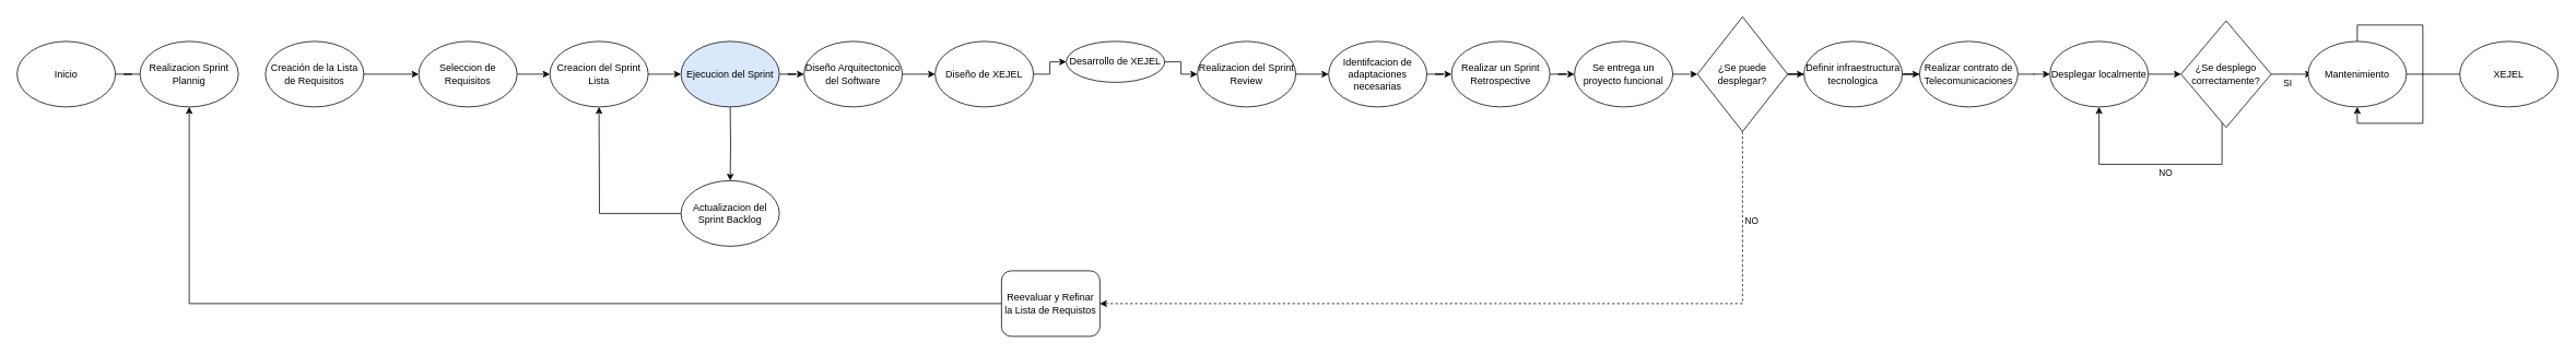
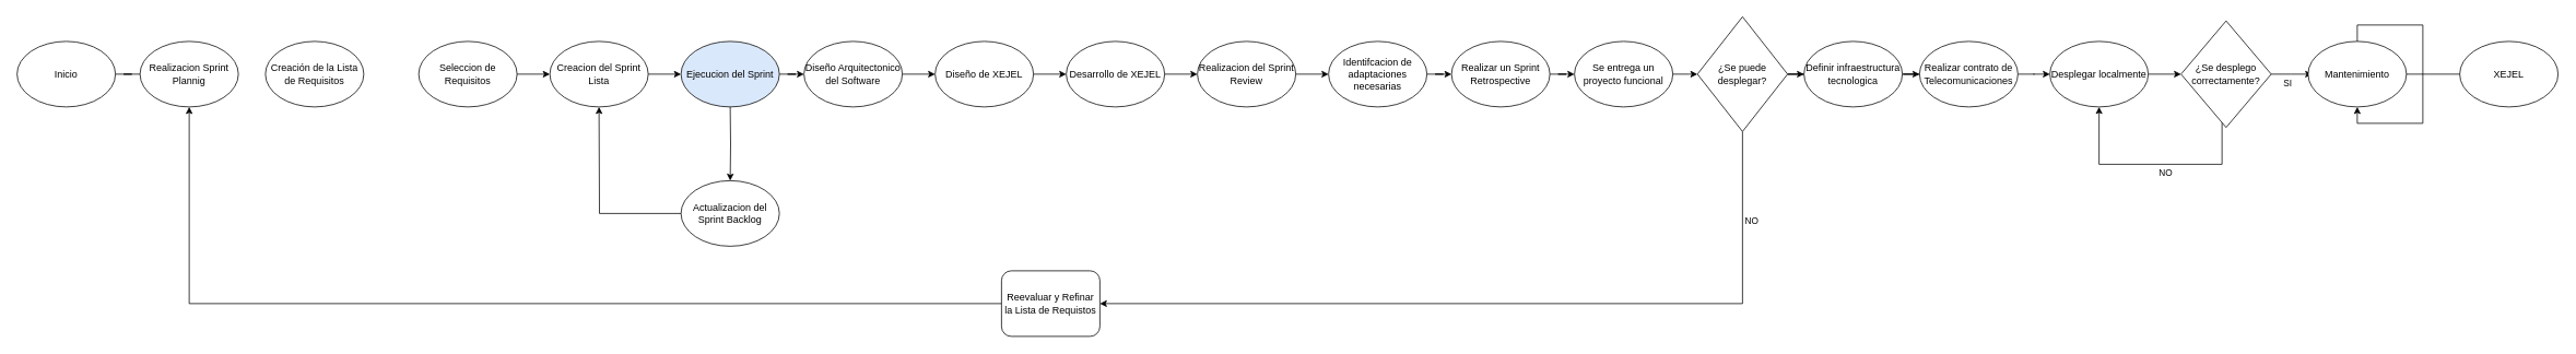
- <mxCell id="18" value="Desarrollo de XEJEL" style="ellipse;whiteSpace=wrap;html=1;" vertex="1" parent="1"><mxGeometry x="1300" y="50" width="120" height="50" as="geometry" /></mxCell>
+ <mxCell id="18" value="Desarrollo de XEJEL" style="ellipse;whiteSpace=wrap;html=1;" vertex="1" parent="1"><mxGeometry x="1300" y="50" width="120" height="80" as="geometry" /></mxCell>
- <mxCell id="5" style="edgeStyle=orthogonalEdgeStyle;rounded=0;orthogonalLoop=1;jettySize=auto;html=1;entryX=0;entryY=0.5;entryDx=0;entryDy=0;" edge="1" parent="1" source="6" target="8"><mxGeometry relative="1" as="geometry" /></mxCell>
- <mxCell id="30" style="edgeStyle=orthogonalEdgeStyle;rounded=0;orthogonalLoop=1;jettySize=auto;html=1;entryX=1;entryY=0.5;entryDx=0;entryDy=0;exitX=0.5;exitY=1;exitDx=0;exitDy=0;dashed=1;" edge="1" parent="1" source="33" target="35"><mxGeometry relative="1" as="geometry"><mxPoint x="2110" y="160" as="sourcePoint" /><Array as="points"><mxPoint x="2125" y="370" /></Array></mxGeometry></mxCell>
+ <mxCell id="30" style="edgeStyle=orthogonalEdgeStyle;rounded=0;orthogonalLoop=1;jettySize=auto;html=1;entryX=1;entryY=0.5;entryDx=0;entryDy=0;exitX=0.5;exitY=1;exitDx=0;exitDy=0;" edge="1" parent="1" source="33" target="35"><mxGeometry relative="1" as="geometry"><mxPoint x="2110" y="160" as="sourcePoint" /><Array as="points"><mxPoint x="2125" y="370" /></Array></mxGeometry></mxCell>
